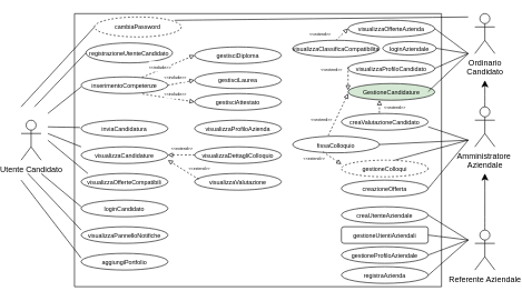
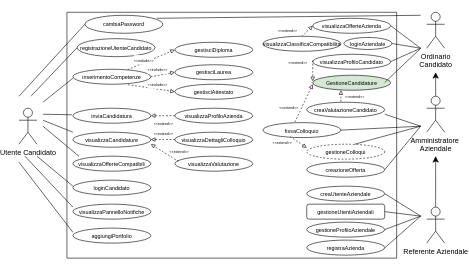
- <mxCell id="43" value="&lt;font style=&quot;font-size: 9px;&quot;&gt;cambiaPassword&lt;/font&gt;" style="ellipse;whiteSpace=wrap;html=1;dashed=1;" parent="16" vertex="1"><mxGeometry x="30" y="5" width="130" height="30" as="geometry" /></mxCell>
+ <mxCell id="43" value="&lt;font style=&quot;font-size: 9px;&quot;&gt;cambiaPassword&lt;/font&gt;" style="ellipse;whiteSpace=wrap;html=1;" parent="16" vertex="1"><mxGeometry x="30" y="5" width="130" height="30" as="geometry" /></mxCell>
+ <mxCell id="57" value="" style="endArrow=block;dashed=1;endFill=0;endSize=5;html=1;rounded=0;fontSize=12;curved=1;exitX=0;exitY=0.5;exitDx=0;exitDy=0;entryX=1;entryY=0.5;entryDx=0;entryDy=0;strokeWidth=1;" parent="1" source="15" target="7" edge="1"><mxGeometry width="160" relative="1" as="geometry"><mxPoint x="300" y="200" as="sourcePoint" /><mxPoint x="140" y="200" as="targetPoint" /></mxGeometry></mxCell>
+ <mxCell id="58" value="&lt;font style=&quot;font-size: 6px;&quot;&gt;&amp;lt;&amp;lt;extend&amp;gt;&amp;gt;&lt;/font&gt;" style="edgeLabel;html=1;align=center;verticalAlign=middle;resizable=0;points=[];fontSize=12;" parent="57" vertex="1" connectable="0"><mxGeometry x="-0.517" y="2" relative="1" as="geometry"><mxPoint x="-10" y="10" as="offset" /></mxGeometry></mxCell>
